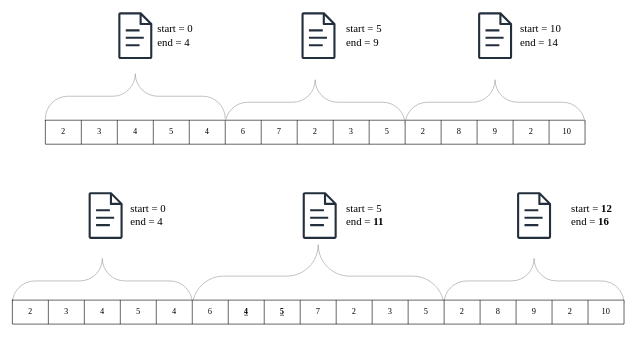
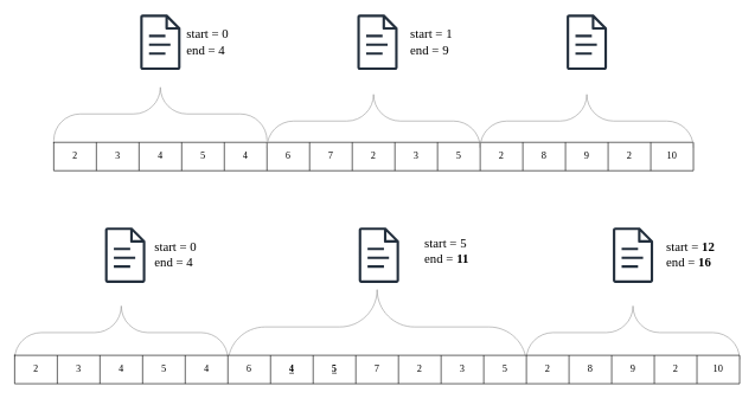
- <mxCell id="51" value="&lt;font style=&quot;font-size: 18px;&quot;&gt;start = 5&lt;br style=&quot;font-size: 18px;&quot;&gt;end = 9&lt;/font&gt;" style="text;html=1;align=left;verticalAlign=middle;resizable=0;points=[];autosize=1;strokeColor=none;fillColor=none;fontFamily=Computer Modern;fontSize=18;" vertex="1" parent="1"><mxGeometry x="575" y="29" width="80" height="60" as="geometry" /></mxCell>
+ <mxCell id="51" value="&lt;font style=&quot;font-size: 18px;&quot;&gt;start = 1&lt;br style=&quot;font-size: 18px;&quot;&gt;end = 9&lt;/font&gt;" style="text;html=1;align=left;verticalAlign=middle;resizable=0;points=[];autosize=1;strokeColor=none;fillColor=none;fontFamily=Computer Modern;fontSize=18;" vertex="1" parent="1"><mxGeometry x="575" y="29" width="80" height="60" as="geometry" /></mxCell>
- <mxCell id="52" value="&lt;font style=&quot;font-size: 18px;&quot;&gt;start = 10&lt;br style=&quot;font-size: 18px;&quot;&gt;end = 14&lt;/font&gt;" style="text;html=1;align=left;verticalAlign=middle;resizable=0;points=[];autosize=1;strokeColor=none;fillColor=none;fontFamily=Computer Modern;fontSize=18;" vertex="1" parent="1"><mxGeometry x="865" y="29" width="90" height="60" as="geometry" /></mxCell>
- <mxCell id="54" value="&lt;font style=&quot;font-size: 18px;&quot;&gt;start = 5&lt;br style=&quot;font-size: 18px;&quot;&gt;end = &lt;b style=&quot;font-size: 18px;&quot;&gt;11&lt;/b&gt;&lt;/font&gt;" style="text;html=1;align=left;verticalAlign=middle;resizable=0;points=[];autosize=1;strokeColor=none;fillColor=none;fontFamily=Computer Modern;fontSize=18;" vertex="1" parent="1"><mxGeometry x="575" y="329" width="90" height="60" as="geometry" /></mxCell>
+ <mxCell id="54" value="&lt;font style=&quot;font-size: 18px;&quot;&gt;start = 5&lt;br style=&quot;font-size: 18px;&quot;&gt;end = &lt;b style=&quot;font-size: 18px;&quot;&gt;11&lt;/b&gt;&lt;/font&gt;" style="text;html=1;align=left;verticalAlign=middle;resizable=0;points=[];autosize=1;strokeColor=none;fillColor=none;fontFamily=Computer Modern;fontSize=18;" vertex="1" parent="1"><mxGeometry x="595" y="324" width="90" height="60" as="geometry" /></mxCell>
- <mxCell id="55" value="&lt;font style=&quot;font-size: 18px;&quot;&gt;start = &lt;b style=&quot;font-size: 18px;&quot;&gt;12&lt;/b&gt;&lt;br style=&quot;font-size: 18px;&quot;&gt;end = &lt;b style=&quot;font-size: 18px;&quot;&gt;16&lt;/b&gt;&lt;/font&gt;" style="text;html=1;align=left;verticalAlign=middle;resizable=0;points=[];autosize=1;strokeColor=none;fillColor=none;fontFamily=Computer Modern;fontSize=18;" vertex="1" parent="1"><mxGeometry x="950" y="329" width="90" height="60" as="geometry" /></mxCell>
+ <mxCell id="55" value="&lt;font style=&quot;font-size: 18px;&quot;&gt;start = &lt;b style=&quot;font-size: 18px;&quot;&gt;12&lt;/b&gt;&lt;br style=&quot;font-size: 18px;&quot;&gt;end = &lt;b style=&quot;font-size: 18px;&quot;&gt;16&lt;/b&gt;&lt;/font&gt;" style="text;html=1;align=left;verticalAlign=middle;resizable=0;points=[];autosize=1;strokeColor=none;fillColor=none;fontFamily=Computer Modern;fontSize=18;" vertex="1" parent="1"><mxGeometry x="935" y="329" width="90" height="60" as="geometry" /></mxCell>
